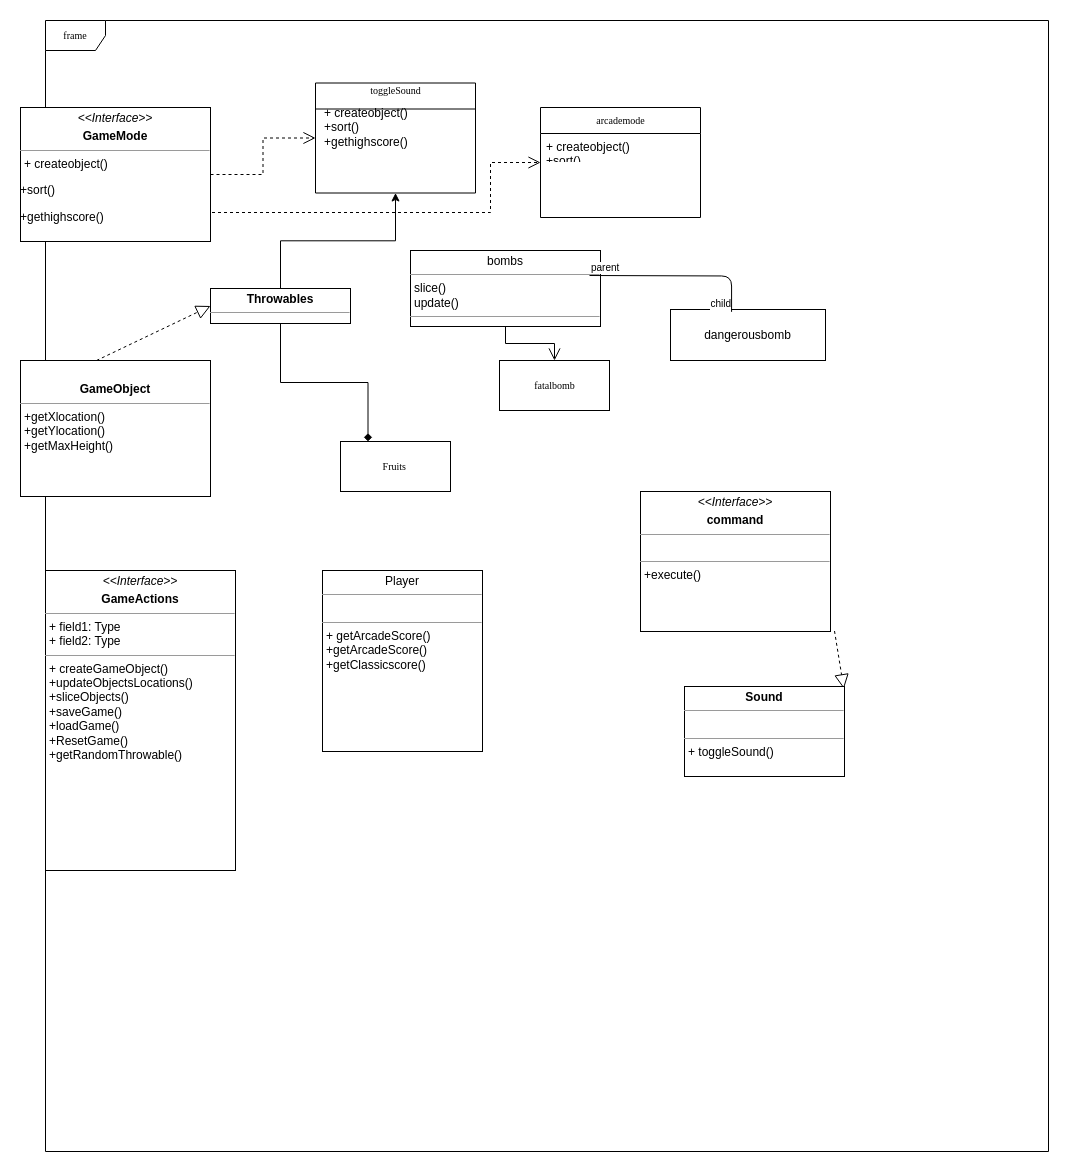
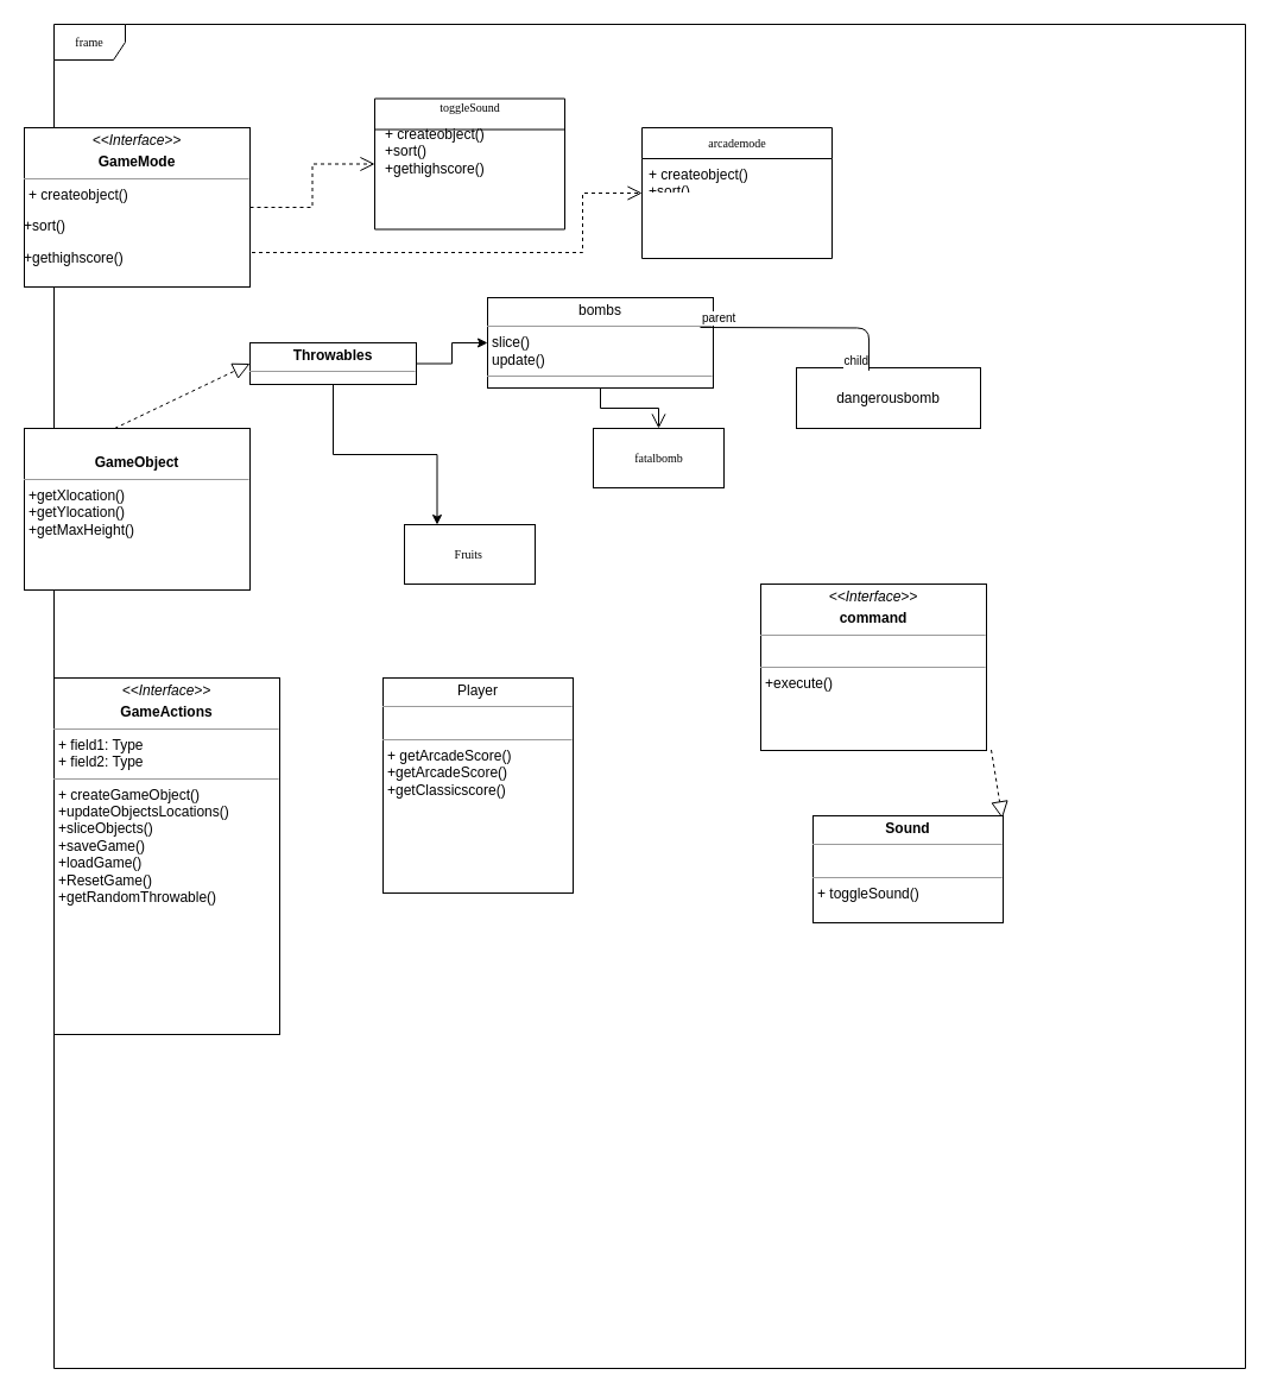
- <mxCell id="22" value="" parent="1" style="edgeStyle=orthogonalEdgeStyle;rounded=0;orthogonalLoop=1;jettySize=auto;html=1;" edge="1" target="3" source="24"><mxGeometry as="geometry" relative="1" /></mxCell>
+ <mxCell id="22" value="" parent="1" style="edgeStyle=orthogonalEdgeStyle;rounded=0;orthogonalLoop=1;jettySize=auto;html=1;" edge="1" target="8" source="24"><mxGeometry as="geometry" relative="1" /></mxCell>
- <mxCell id="23" value="" parent="1" style="edgeStyle=orthogonalEdgeStyle;rounded=0;orthogonalLoop=1;jettySize=auto;html=1;entryX=0.25;entryY=0;entryDx=0;entryDy=0;endArrow=diamond;" edge="1" target="6" source="24"><mxGeometry as="geometry" relative="1"><mxPoint as="targetPoint" y="445" x="280" /></mxGeometry></mxCell>
+ <mxCell id="23" value="" parent="1" style="edgeStyle=orthogonalEdgeStyle;rounded=0;orthogonalLoop=1;jettySize=auto;html=1;entryX=0.25;entryY=0;entryDx=0;entryDy=0;" edge="1" target="6" source="24"><mxGeometry as="geometry" relative="1"><mxPoint as="targetPoint" y="445" x="280" /></mxGeometry></mxCell>
